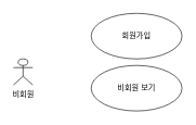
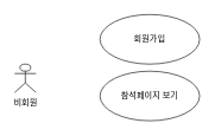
- <mxCell id="4" value="비회원 보기" style="ellipse;whiteSpace=wrap;html=1;" vertex="1" parent="1"><mxGeometry x="140" y="100" width="140" height="70" as="geometry" /></mxCell>
+ <mxCell id="4" value="참석페이지 보기" style="ellipse;whiteSpace=wrap;html=1;" vertex="1" parent="1"><mxGeometry x="140" y="100" width="140" height="70" as="geometry" /></mxCell>
